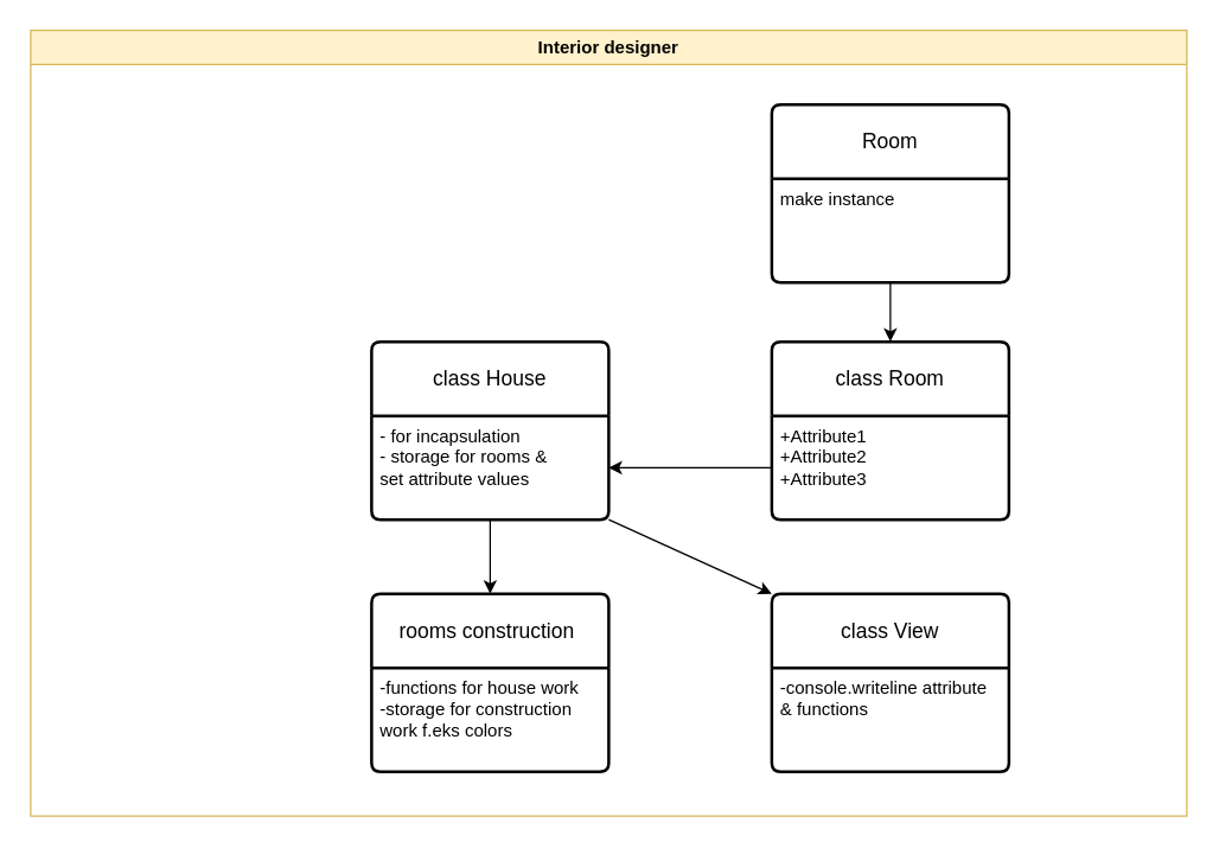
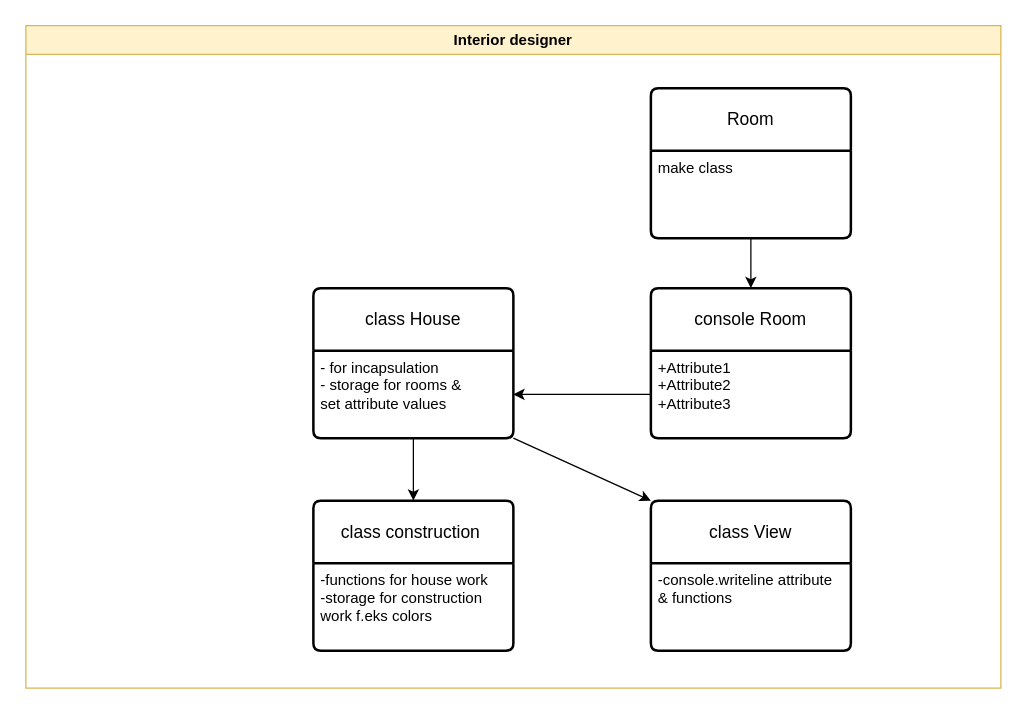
- <mxCell id="12" value="make instance&lt;div&gt;&lt;br&gt;&lt;/div&gt;" style="align=left;strokeColor=none;fillColor=none;spacingLeft=4;spacingRight=4;fontSize=12;verticalAlign=top;resizable=0;rotatable=0;part=1;html=1;whiteSpace=wrap;" vertex="1" parent="11"><mxGeometry y="50" width="160" height="70" as="geometry" /></mxCell>
+ <mxCell id="12" value="make class&lt;div&gt;&lt;br&gt;&lt;/div&gt;" style="align=left;strokeColor=none;fillColor=none;spacingLeft=4;spacingRight=4;fontSize=12;verticalAlign=top;resizable=0;rotatable=0;part=1;html=1;whiteSpace=wrap;" vertex="1" parent="11"><mxGeometry y="50" width="160" height="70" as="geometry" /></mxCell>
- <mxCell id="3" value="class Room" style="swimlane;childLayout=stackLayout;horizontal=1;startSize=50;horizontalStack=0;rounded=1;fontSize=14;fontStyle=0;strokeWidth=2;resizeParent=0;resizeLast=1;shadow=0;dashed=0;align=center;arcSize=4;whiteSpace=wrap;html=1;" vertex="1" parent="2"><mxGeometry x="500" y="210" width="160" height="120" as="geometry" /></mxCell>
+ <mxCell id="3" value="console Room" style="swimlane;childLayout=stackLayout;horizontal=1;startSize=50;horizontalStack=0;rounded=1;fontSize=14;fontStyle=0;strokeWidth=2;resizeParent=0;resizeLast=1;shadow=0;dashed=0;align=center;arcSize=4;whiteSpace=wrap;html=1;" vertex="1" parent="2"><mxGeometry x="500" y="210" width="160" height="120" as="geometry" /></mxCell>
- <mxCell id="7" value="rooms construction&amp;nbsp;" style="swimlane;childLayout=stackLayout;horizontal=1;startSize=50;horizontalStack=0;rounded=1;fontSize=14;fontStyle=0;strokeWidth=2;resizeParent=0;resizeLast=1;shadow=0;dashed=0;align=center;arcSize=4;whiteSpace=wrap;html=1;" vertex="1" parent="2"><mxGeometry x="230" y="380" width="160" height="120" as="geometry" /></mxCell>
+ <mxCell id="7" value="class construction&amp;nbsp;" style="swimlane;childLayout=stackLayout;horizontal=1;startSize=50;horizontalStack=0;rounded=1;fontSize=14;fontStyle=0;strokeWidth=2;resizeParent=0;resizeLast=1;shadow=0;dashed=0;align=center;arcSize=4;whiteSpace=wrap;html=1;" vertex="1" parent="2"><mxGeometry x="230" y="380" width="160" height="120" as="geometry" /></mxCell>
